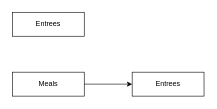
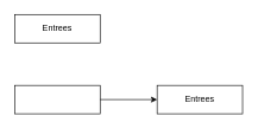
- <mxCell id="7" value="Meals" style="text;html=1;strokeColor=none;fillColor=none;align=center;verticalAlign=middle;whiteSpace=wrap;rounded=0;" vertex="1" parent="5"><mxGeometry x="37" y="10" width="46" height="20" as="geometry" /></mxCell>
